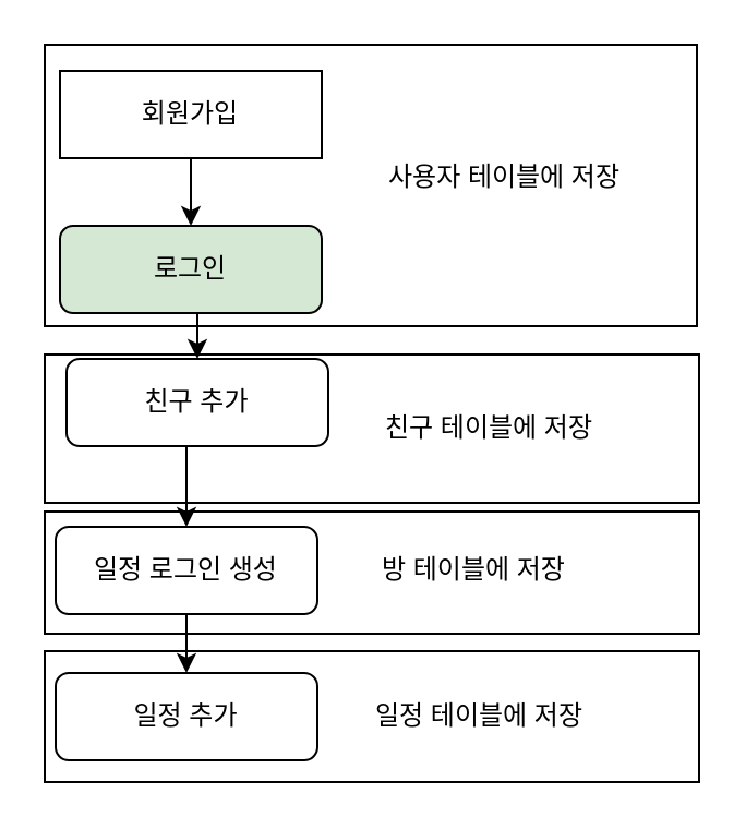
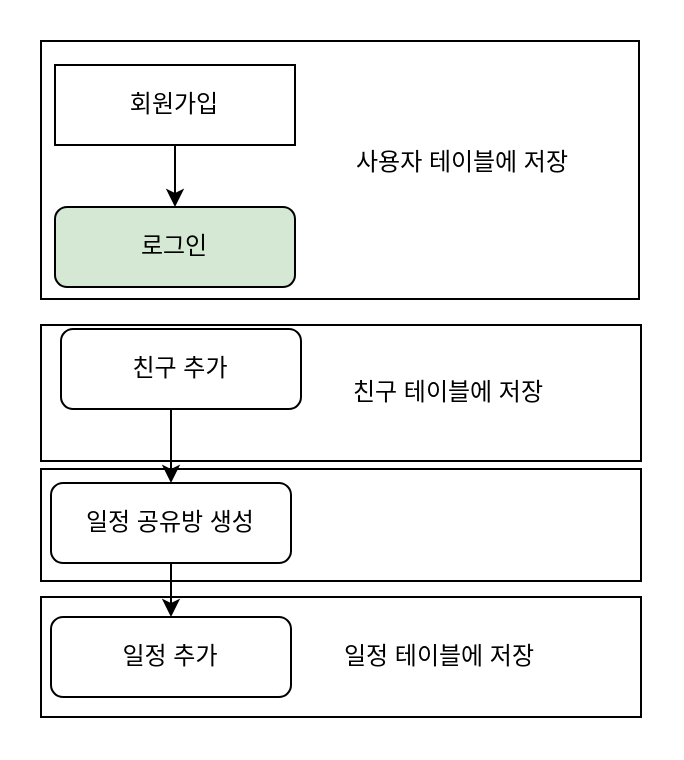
- <mxCell id="8" style="edgeStyle=orthogonalEdgeStyle;rounded=0;orthogonalLoop=1;jettySize=auto;html=1;exitX=0.5;exitY=1;exitDx=0;exitDy=0;entryX=0.5;entryY=0;entryDx=0;entryDy=0;" edge="1" parent="1" source="9" target="11"><mxGeometry relative="1" as="geometry" /></mxCell>
- <mxCell id="13" value="일정 로그인 생성" style="rounded=1;whiteSpace=wrap;html=1;fontSize=12;glass=0;strokeWidth=1;shadow=0;" vertex="1" parent="1"><mxGeometry x="25" y="241" width="120" height="40" as="geometry" /></mxCell>
+ <mxCell id="13" value="일정 공유방 생성" style="rounded=1;whiteSpace=wrap;html=1;fontSize=12;glass=0;strokeWidth=1;shadow=0;" vertex="1" parent="1"><mxGeometry x="25" y="241" width="120" height="40" as="geometry" /></mxCell>
- <mxCell id="17" value="방 테이블에 저장" style="text;html=1;strokeColor=none;fillColor=none;align=center;verticalAlign=middle;whiteSpace=wrap;rounded=0;" vertex="1" parent="1"><mxGeometry x="165" y="246" width="104" height="30" as="geometry" /></mxCell>
